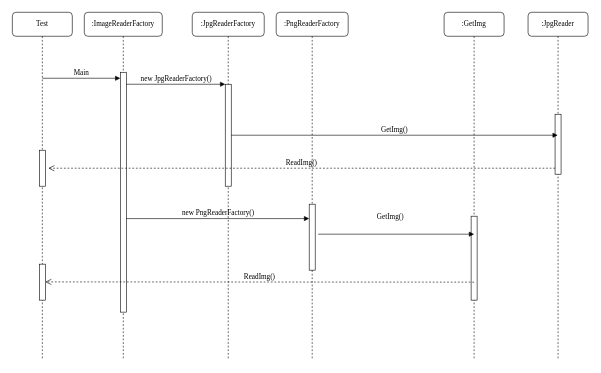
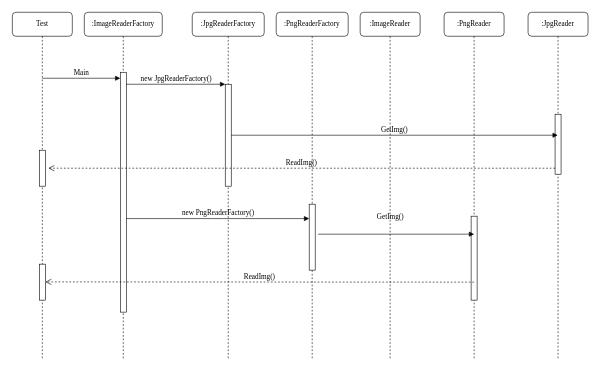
- <mxCell id="9" value=":GetImg" style="shape=umlLifeline;perimeter=lifelinePerimeter;whiteSpace=wrap;html=1;container=1;collapsible=0;recursiveResize=0;outlineConnect=0;rounded=1;shadow=0;comic=0;labelBackgroundColor=none;strokeWidth=1;fontFamily=Verdana;fontSize=12;align=center;" parent="1" vertex="1"><mxGeometry x="740" y="20" width="100" height="580" as="geometry" /></mxCell>
+ <mxCell id="9" value=":PngReader" style="shape=umlLifeline;perimeter=lifelinePerimeter;whiteSpace=wrap;html=1;container=1;collapsible=0;recursiveResize=0;outlineConnect=0;rounded=1;shadow=0;comic=0;labelBackgroundColor=none;strokeWidth=1;fontFamily=Verdana;fontSize=12;align=center;" parent="1" vertex="1"><mxGeometry x="740" y="20" width="100" height="580" as="geometry" /></mxCell>
+ <mxCell id="8" value=":ImageReader" style="shape=umlLifeline;perimeter=lifelinePerimeter;whiteSpace=wrap;html=1;container=1;collapsible=0;recursiveResize=0;outlineConnect=0;rounded=1;shadow=0;comic=0;labelBackgroundColor=none;strokeWidth=1;fontFamily=Verdana;fontSize=12;align=center;" parent="1" vertex="1"><mxGeometry x="600" y="20" width="100" height="580" as="geometry" /></mxCell>
